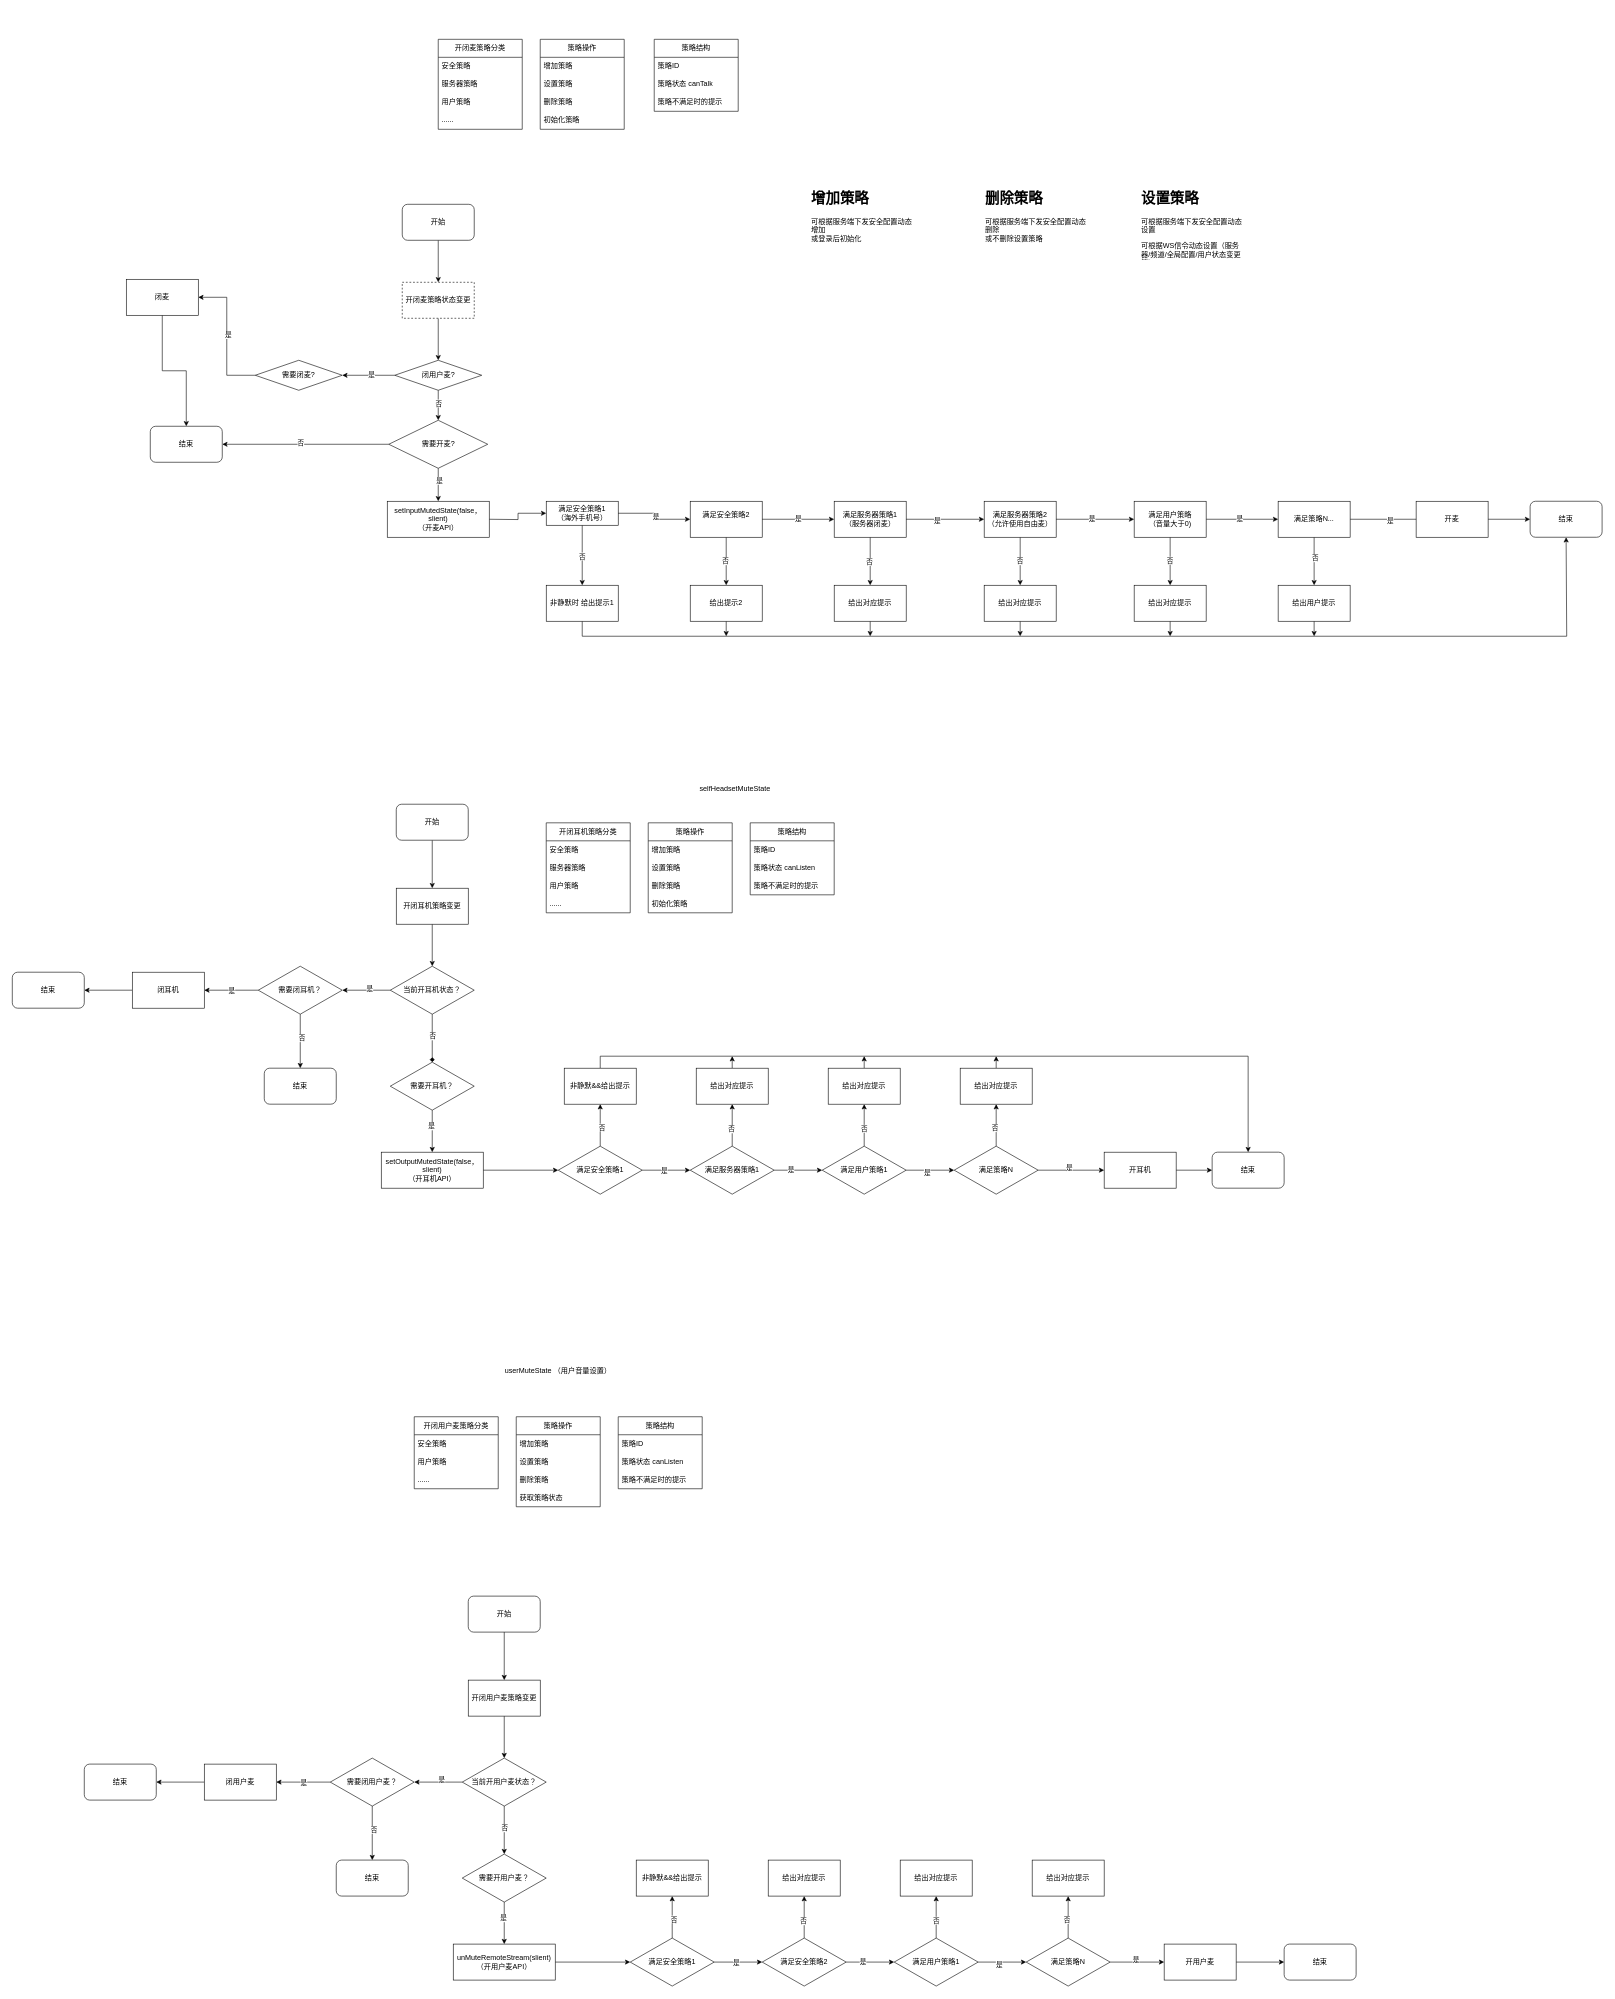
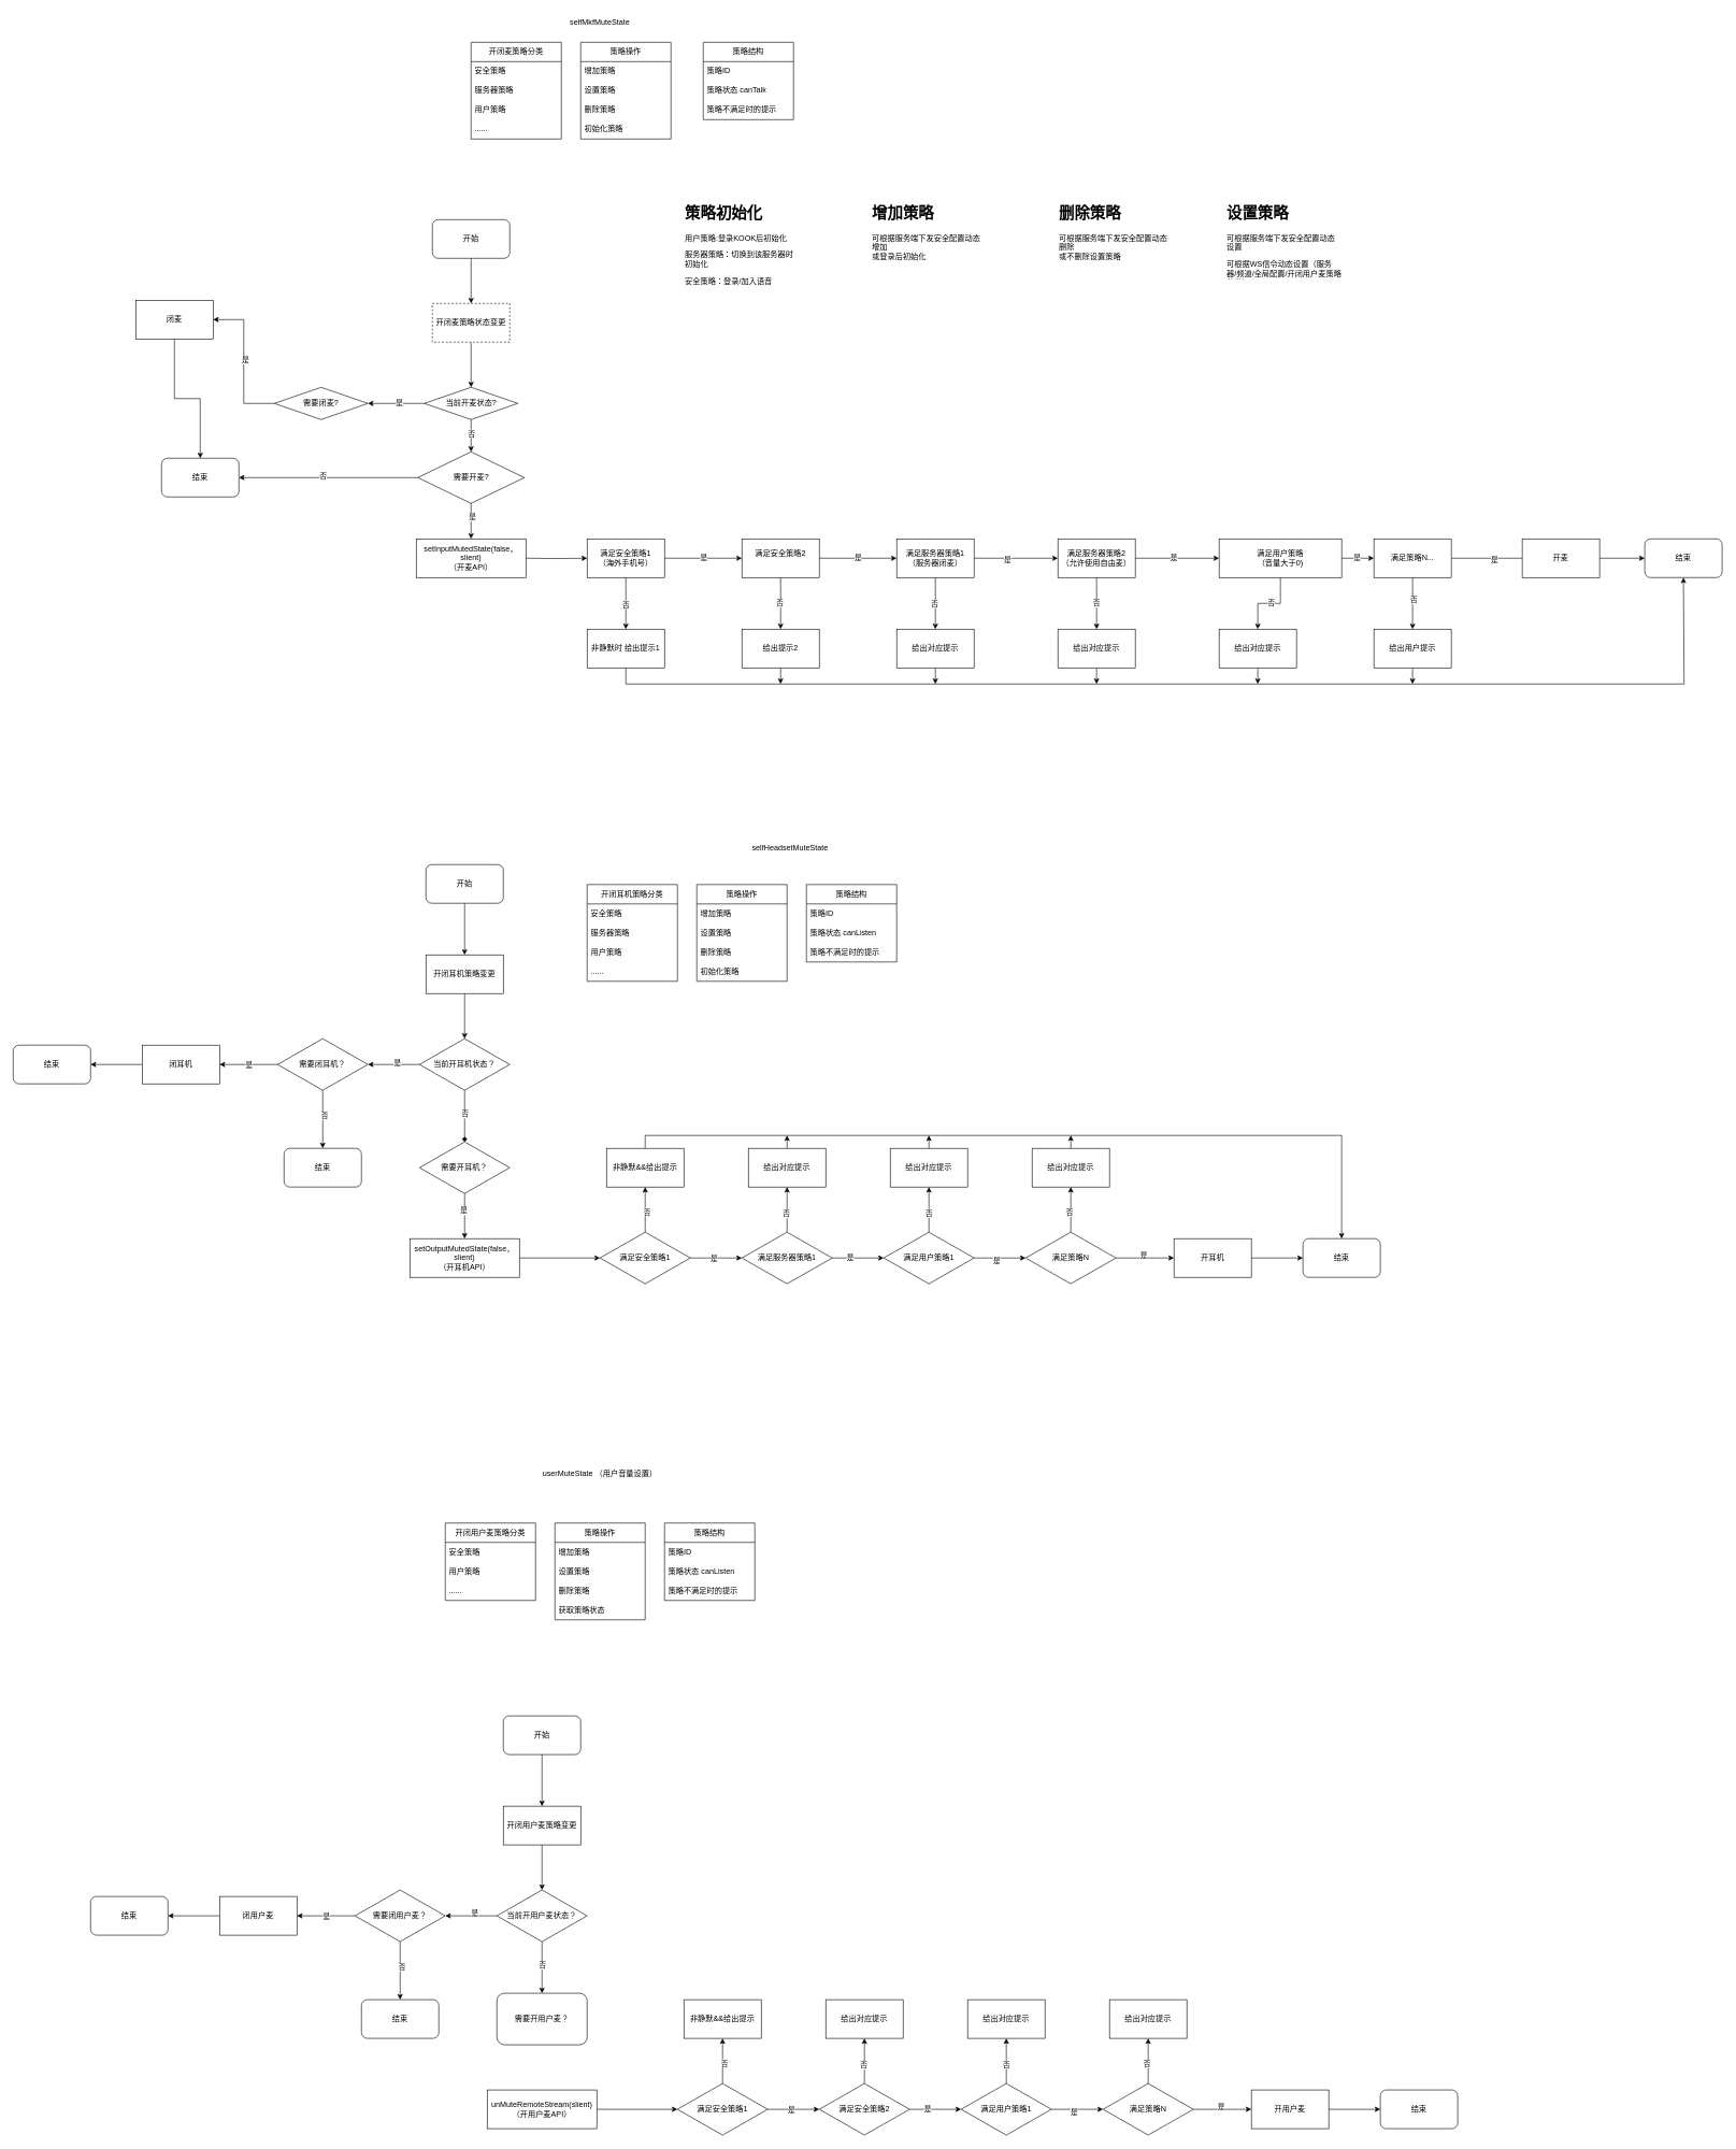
+ <mxCell id="2" value="selfMkfMuteState" style="text;html=1;align=center;verticalAlign=middle;whiteSpace=wrap;rounded=0;" vertex="1" parent="1"><mxGeometry x="850" y="20" width="160" height="30" as="geometry" /></mxCell>
- <mxCell id="221" value="&lt;h1 style=&quot;margin-top: 0px;&quot;&gt;设置策略&lt;/h1&gt;&lt;p&gt;可根据服务端下发安全配置动态设置&lt;/p&gt;&lt;p&gt;可根据WS信令动态设置（服务器/频道/全局配置/用户状态变更等）&lt;/p&gt;&lt;p&gt;&lt;br&gt;&lt;/p&gt;" style="text;html=1;whiteSpace=wrap;overflow=hidden;rounded=0;" vertex="1" parent="1"><mxGeometry x="1900" y="310" width="180" height="120" as="geometry" /></mxCell>
+ <mxCell id="221" value="&lt;h1 style=&quot;margin-top: 0px;&quot;&gt;设置策略&lt;/h1&gt;&lt;p&gt;可根据服务端下发安全配置动态设置&lt;/p&gt;&lt;p&gt;可根据WS信令动态设置（服务器/频道/全局配置/开闭用户麦策略分类）&lt;/p&gt;&lt;p&gt;&lt;br&gt;&lt;/p&gt;" style="text;html=1;whiteSpace=wrap;overflow=hidden;rounded=0;" vertex="1" parent="1"><mxGeometry x="1900" y="310" width="180" height="120" as="geometry" /></mxCell>
+ <mxCell id="218" value="&lt;h1 style=&quot;margin-top: 0px;&quot;&gt;策略初始化&lt;/h1&gt;&lt;p&gt;用户策略:登录KOOK后初始化&lt;/p&gt;&lt;p&gt;服务器策略：切换到该服务器时初始化&lt;/p&gt;&lt;p&gt;安全策略：登录/加入语音&lt;/p&gt;" style="text;html=1;whiteSpace=wrap;overflow=hidden;rounded=0;" vertex="1" parent="1"><mxGeometry x="1060" y="310" width="180" height="170" as="geometry" /></mxCell>
- <mxCell id="75" value="闭用户麦?" style="rhombus;whiteSpace=wrap;html=1;rounded=0;" vertex="1" parent="1"><mxGeometry x="657.5" y="600" width="145" height="50" as="geometry" /></mxCell>
+ <mxCell id="75" value="当前开麦状态?" style="rhombus;whiteSpace=wrap;html=1;rounded=0;" vertex="1" parent="1"><mxGeometry x="657.5" y="600" width="145" height="50" as="geometry" /></mxCell>
- <mxCell id="16" value="满足安全策略1&lt;br&gt;（海外手机号）" style="rounded=0;whiteSpace=wrap;html=1;" vertex="1" parent="1"><mxGeometry x="910" y="835" width="120" height="40" as="geometry" /></mxCell>
+ <mxCell id="16" value="满足安全策略1&lt;br&gt;（海外手机号）" style="rounded=0;whiteSpace=wrap;html=1;" vertex="1" parent="1"><mxGeometry x="910" y="835" width="120" height="60" as="geometry" /></mxCell>
- <mxCell id="49" value="满足用户策略&lt;br&gt;（音量大于0)" style="rounded=0;whiteSpace=wrap;html=1;" vertex="1" parent="1"><mxGeometry x="1890" y="835" width="120" height="60" as="geometry" /></mxCell>
+ <mxCell id="49" value="满足用户策略&lt;br&gt;（音量大于0)" style="rounded=0;whiteSpace=wrap;html=1;" vertex="1" parent="1"><mxGeometry x="1890" y="835" width="190" height="60" as="geometry" /></mxCell>
- <mxCell id="143" value="开耳机" style="whiteSpace=wrap;html=1;rounded=0;" vertex="1" parent="1"><mxGeometry x="1840" y="1920" width="120" height="60" as="geometry" /></mxCell>
+ <mxCell id="143" value="开耳机" style="whiteSpace=wrap;html=1;rounded=0;" vertex="1" parent="1"><mxGeometry x="1820" y="1920" width="120" height="60" as="geometry" /></mxCell>
- <mxCell id="186" value="需要开用户麦？" style="rhombus;whiteSpace=wrap;html=1;rounded=0;" vertex="1" parent="1"><mxGeometry x="770" y="3090" width="140" height="80" as="geometry" /></mxCell>
+ <mxCell id="186" value="需要开用户麦？" style="whiteSpace=wrap;html=1;rounded=1;" vertex="1" parent="1"><mxGeometry x="770" y="3090" width="140" height="80" as="geometry" /></mxCell>
- <mxCell id="184" style="edgeStyle=orthogonalEdgeStyle;rounded=0;orthogonalLoop=1;jettySize=auto;html=1;exitX=0.5;exitY=1;exitDx=0;exitDy=0;entryX=0.5;entryY=0;entryDx=0;entryDy=0;" edge="1" parent="1" source="186" target="188"><mxGeometry relative="1" as="geometry" /></mxCell>
- <mxCell id="185" value="是" style="edgeLabel;html=1;align=center;verticalAlign=middle;resizable=0;points=[];" vertex="1" connectable="0" parent="184"><mxGeometry x="-0.257" y="-2" relative="1" as="geometry"><mxPoint as="offset" /></mxGeometry></mxCell>
